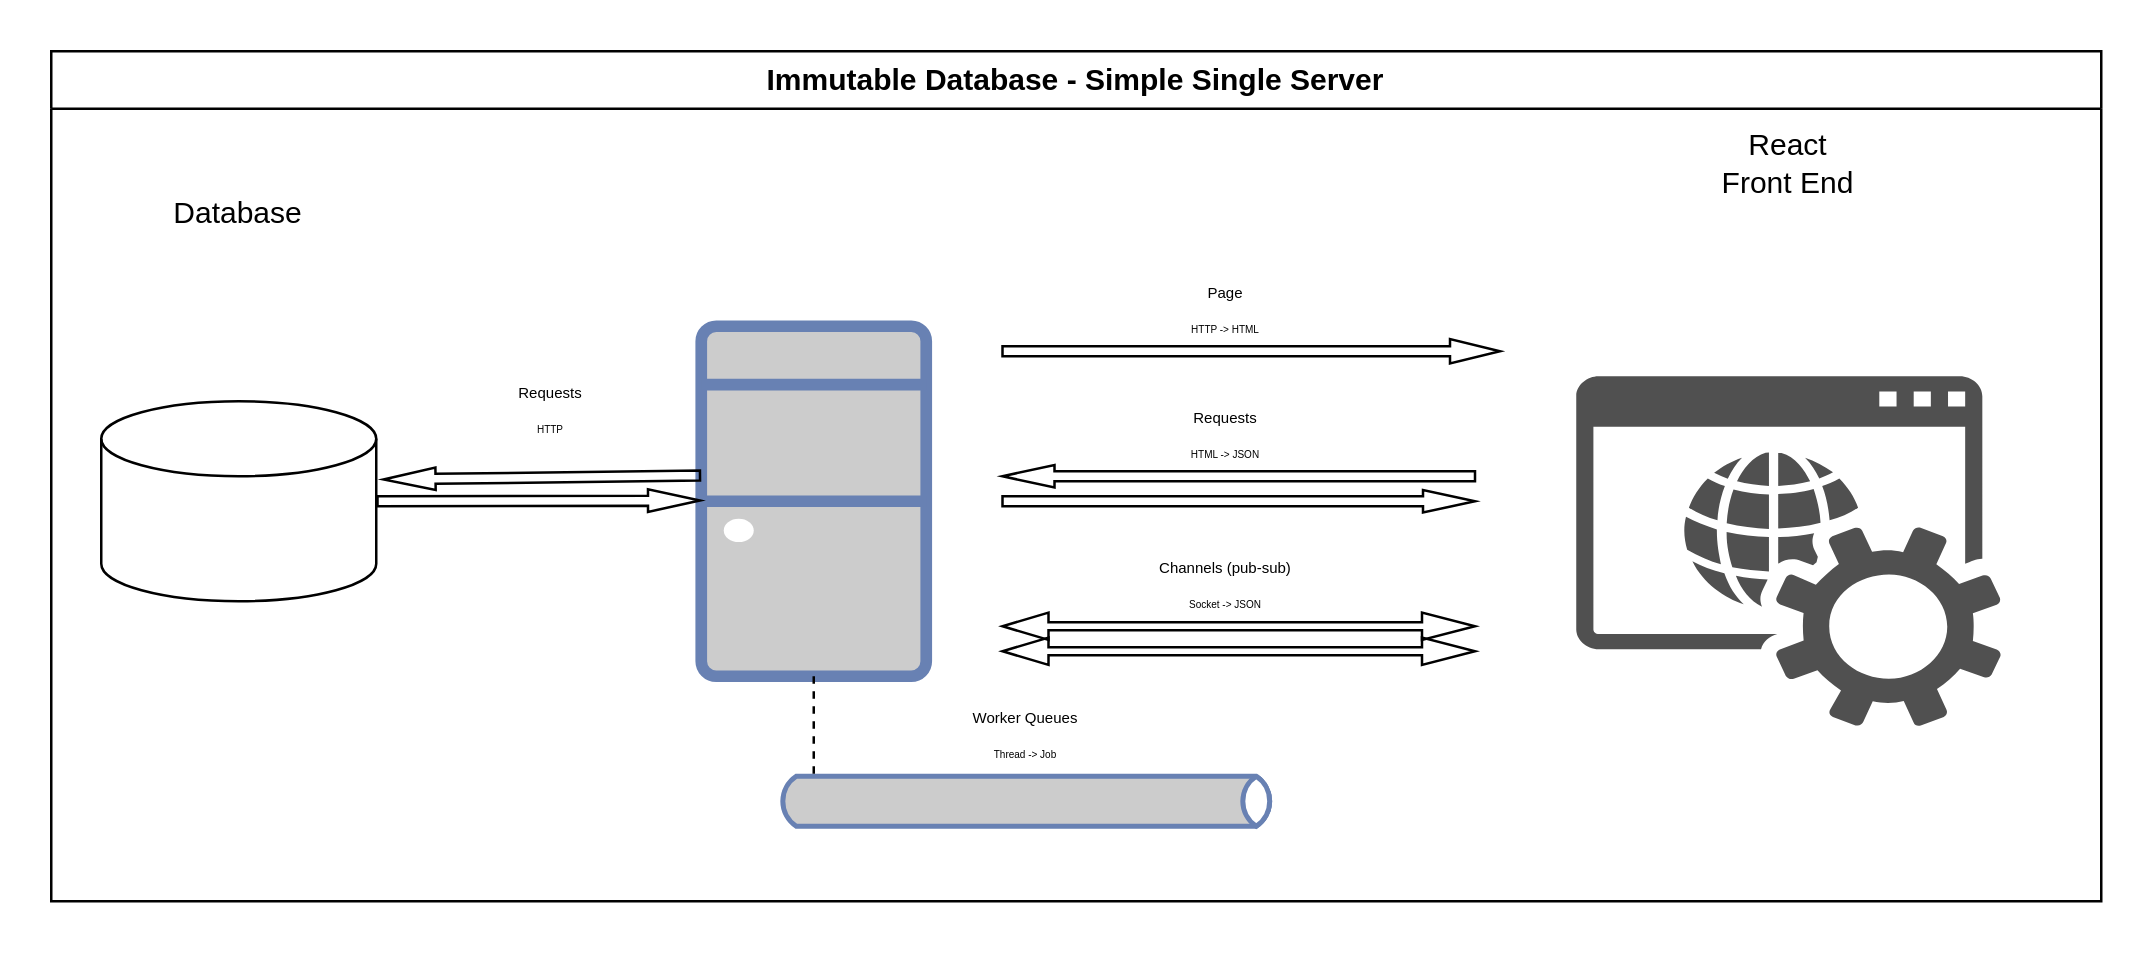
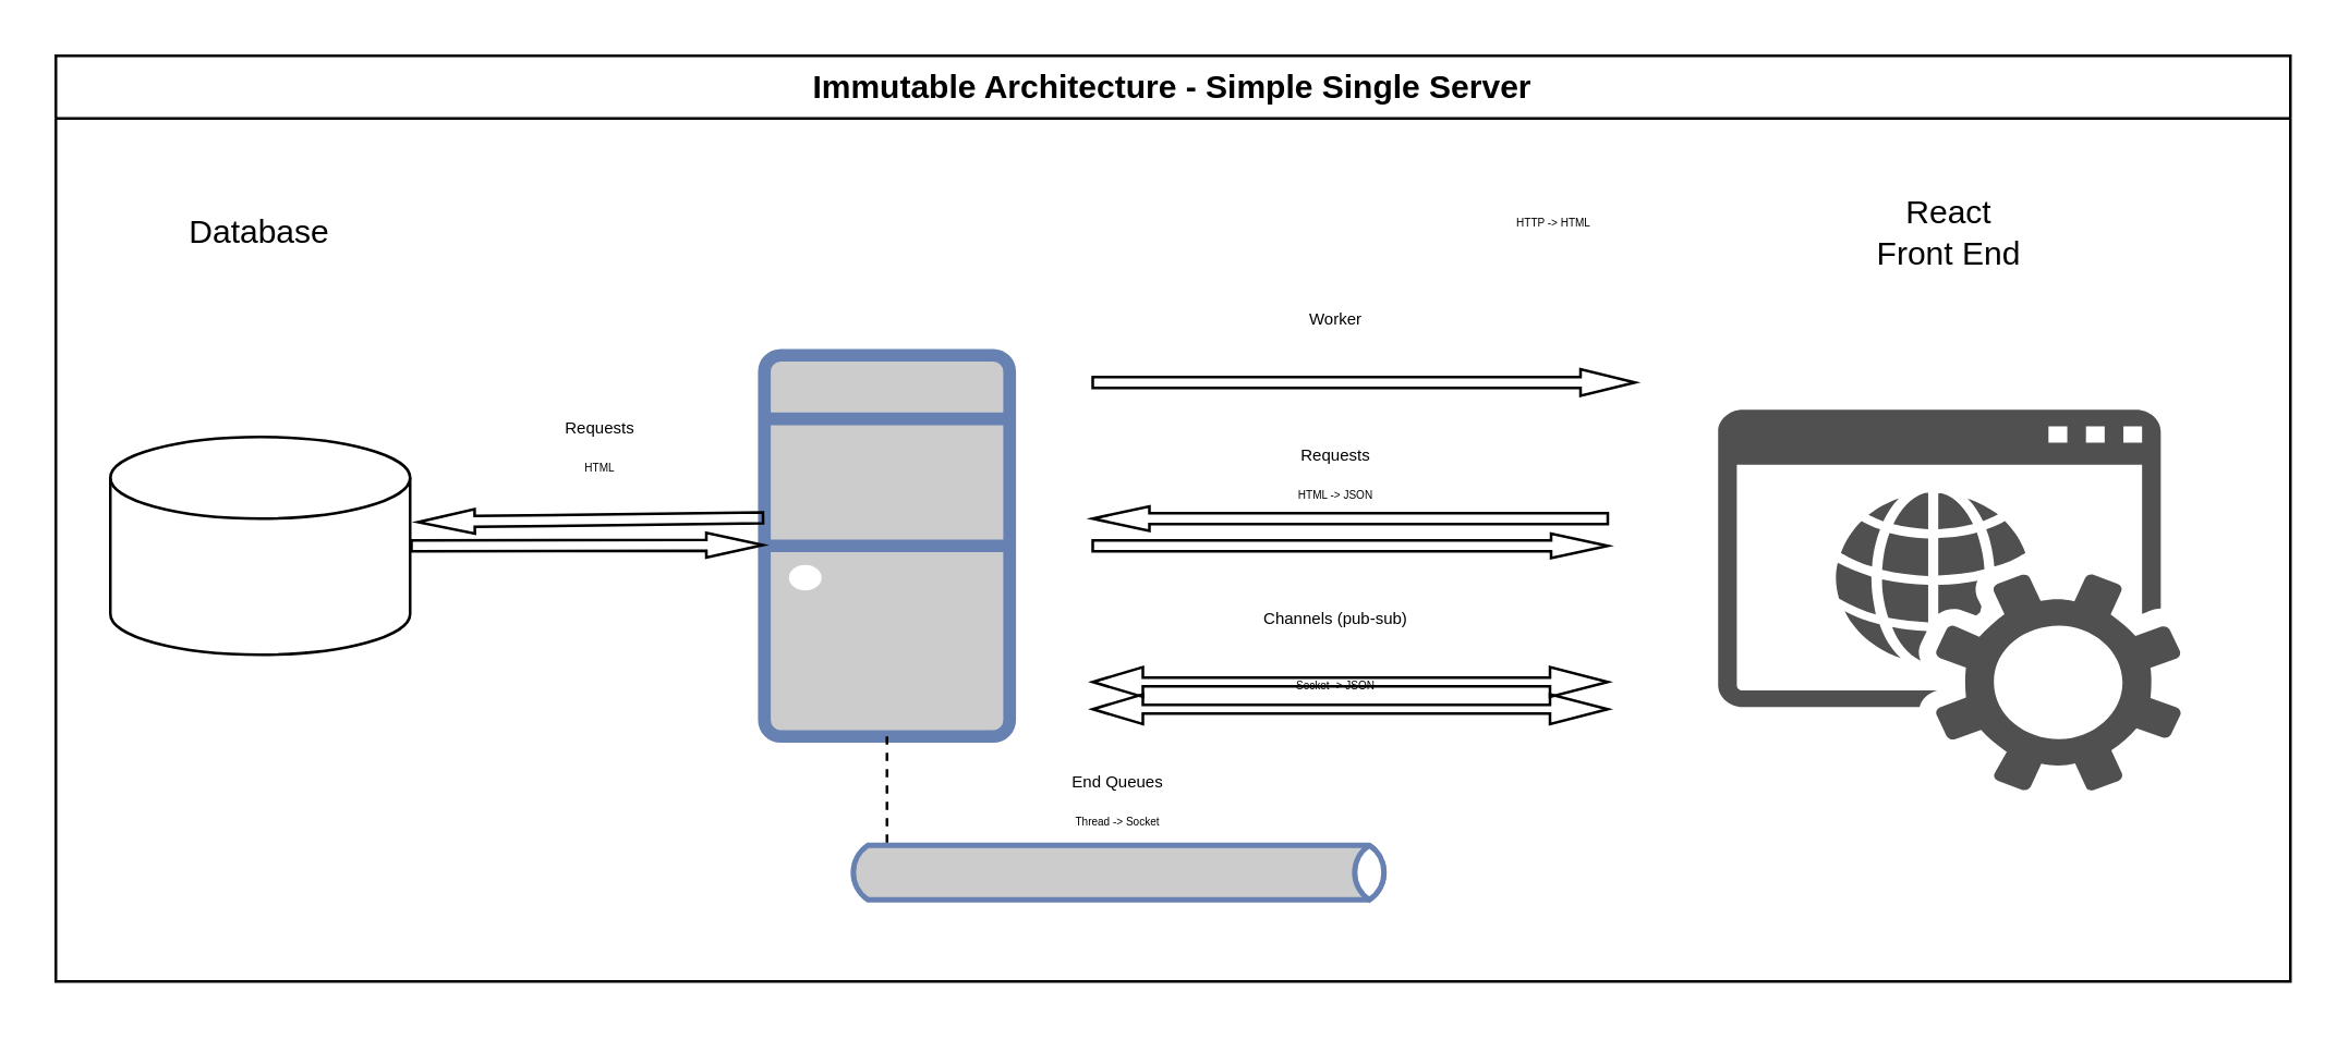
- <mxCell id="22" value="Immutable Database - Simple Single Server" style="swimlane;whiteSpace=wrap;html=1;" vertex="1" parent="1"><mxGeometry x="20" y="20" width="820" height="340" as="geometry" /></mxCell>
+ <mxCell id="22" value="Immutable Architecture - Simple Single Server" style="swimlane;whiteSpace=wrap;html=1;" vertex="1" parent="1"><mxGeometry x="20" y="20" width="820" height="340" as="geometry" /></mxCell>
- <mxCell id="21" value="React&lt;br&gt;Front End" style="text;html=1;align=center;verticalAlign=middle;whiteSpace=wrap;rounded=0;" vertex="1" parent="1"><mxGeometry x="685" y="50" width="60" height="30" as="geometry" /></mxCell>
+ <mxCell id="21" value="React&lt;br&gt;Front End" style="text;html=1;align=center;verticalAlign=middle;whiteSpace=wrap;rounded=0;" vertex="1" parent="1"><mxGeometry x="685" y="70" width="60" height="30" as="geometry" /></mxCell>
- <mxCell id="11" value="&lt;font style=&quot;font-size: 6px;&quot;&gt;Page&lt;/font&gt;" style="text;html=1;align=center;verticalAlign=middle;whiteSpace=wrap;rounded=0;" vertex="1" parent="1"><mxGeometry x="430" y="110" width="120" height="10" as="geometry" /></mxCell>
+ <mxCell id="11" value="&lt;font style=&quot;font-size: 6px;&quot;&gt;Worker&lt;/font&gt;" style="text;html=1;align=center;verticalAlign=middle;whiteSpace=wrap;rounded=0;" vertex="1" parent="1"><mxGeometry x="430" y="110" width="120" height="10" as="geometry" /></mxCell>
- <mxCell id="10" value="&lt;div style=&quot;line-height: 100%;&quot;&gt;&lt;font style=&quot;font-size: 4px;&quot;&gt;HTTP -&amp;gt; HTML &lt;/font&gt;&lt;/div&gt;" style="text;html=1;align=center;verticalAlign=middle;whiteSpace=wrap;rounded=0;" vertex="1" parent="1"><mxGeometry x="430" y="120" width="120" height="20" as="geometry" /></mxCell>
+ <mxCell id="10" value="&lt;div style=&quot;line-height: 100%;&quot;&gt;&lt;font style=&quot;font-size: 4px;&quot;&gt;HTTP -&amp;gt; HTML &lt;/font&gt;&lt;/div&gt;" style="text;html=1;align=center;verticalAlign=middle;whiteSpace=wrap;rounded=0;" vertex="1" parent="1"><mxGeometry x="510" y="70" width="120" height="20" as="geometry" /></mxCell>
- <mxCell id="18" value="&lt;div style=&quot;line-height: 100%;&quot;&gt;&lt;font style=&quot;font-size: 4px;&quot;&gt;HTTP&lt;/font&gt;&lt;/div&gt;" style="text;html=1;align=center;verticalAlign=middle;whiteSpace=wrap;rounded=0;" vertex="1" parent="1"><mxGeometry x="160" y="160.29" width="120" height="20" as="geometry" /></mxCell>
+ <mxCell id="18" value="&lt;div style=&quot;line-height: 100%;&quot;&gt;&lt;font style=&quot;font-size: 4px;&quot;&gt;HTML&lt;/font&gt;&lt;/div&gt;" style="text;html=1;align=center;verticalAlign=middle;whiteSpace=wrap;rounded=0;" vertex="1" parent="1"><mxGeometry x="160" y="160.29" width="120" height="20" as="geometry" /></mxCell>
- <mxCell id="14" value="&lt;div style=&quot;line-height: 100%;&quot;&gt;&lt;font style=&quot;font-size: 4px;&quot;&gt;Socket -&amp;gt; JSON &lt;/font&gt;&lt;/div&gt;" style="text;html=1;align=center;verticalAlign=middle;whiteSpace=wrap;rounded=0;" vertex="1" parent="1"><mxGeometry x="430" y="230" width="120" height="20" as="geometry" /></mxCell>
+ <mxCell id="14" value="&lt;div style=&quot;line-height: 100%;&quot;&gt;&lt;font style=&quot;font-size: 4px;&quot;&gt;Socket -&amp;gt; JSON &lt;/font&gt;&lt;/div&gt;" style="text;html=1;align=center;verticalAlign=middle;whiteSpace=wrap;rounded=0;" vertex="1" parent="1"><mxGeometry x="430" y="240" width="120" height="20" as="geometry" /></mxCell>
- <mxCell id="26" value="&lt;font style=&quot;font-size: 6px;&quot;&gt;Worker Queues&lt;/font&gt;" style="text;html=1;align=center;verticalAlign=middle;whiteSpace=wrap;rounded=0;" vertex="1" parent="1"><mxGeometry x="350" y="280" width="120" height="10" as="geometry" /></mxCell>
+ <mxCell id="26" value="&lt;font style=&quot;font-size: 6px;&quot;&gt;End Queues&lt;/font&gt;" style="text;html=1;align=center;verticalAlign=middle;whiteSpace=wrap;rounded=0;" vertex="1" parent="1"><mxGeometry x="350" y="280" width="120" height="10" as="geometry" /></mxCell>
- <mxCell id="25" value="&lt;div style=&quot;line-height: 100%;&quot;&gt;&lt;font style=&quot;font-size: 4px;&quot;&gt;Thread -&amp;gt; Job &lt;/font&gt;&lt;/div&gt;" style="text;html=1;align=center;verticalAlign=middle;whiteSpace=wrap;rounded=0;" vertex="1" parent="1"><mxGeometry x="350" y="290" width="120" height="20" as="geometry" /></mxCell>
+ <mxCell id="25" value="&lt;div style=&quot;line-height: 100%;&quot;&gt;&lt;font style=&quot;font-size: 4px;&quot;&gt;Thread -&amp;gt; Socket &lt;/font&gt;&lt;/div&gt;" style="text;html=1;align=center;verticalAlign=middle;whiteSpace=wrap;rounded=0;" vertex="1" parent="1"><mxGeometry x="350" y="290" width="120" height="20" as="geometry" /></mxCell>
